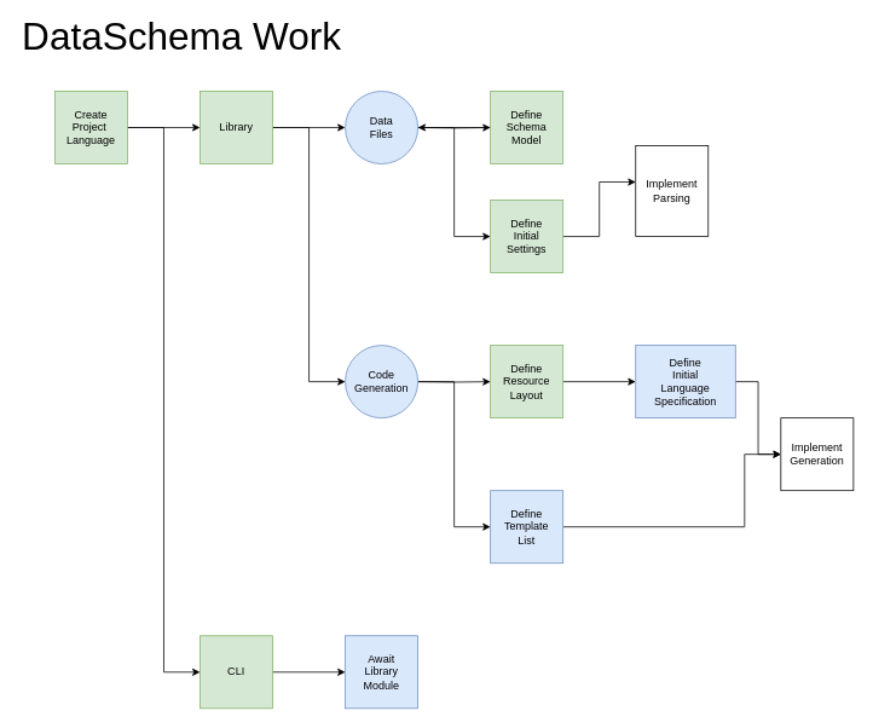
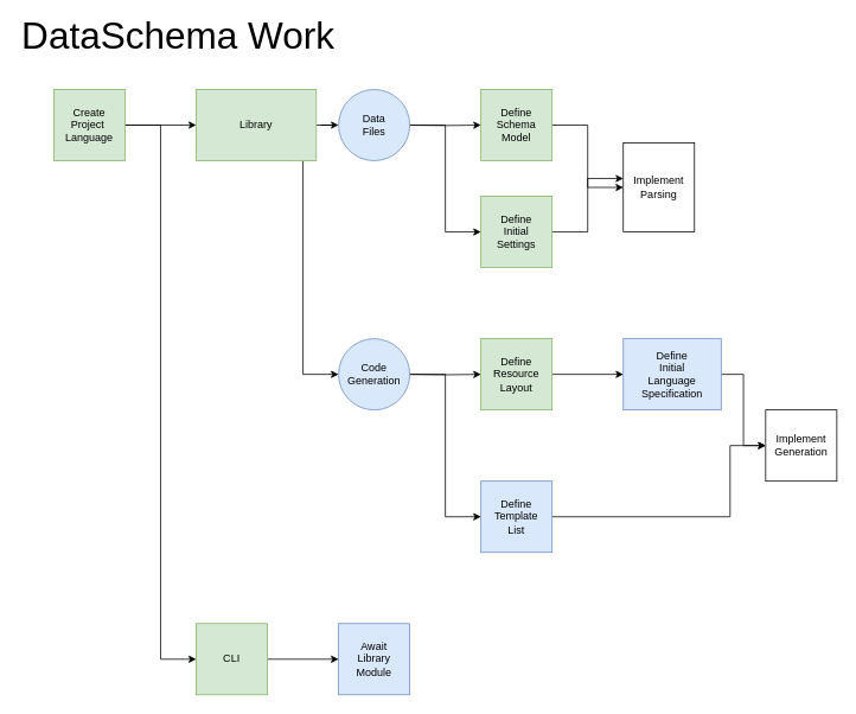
- <mxCell id="8" value="Library" style="rounded=0;whiteSpace=wrap;html=1;fontSize=12;fillColor=#d5e8d4;strokeColor=#82b366;" vertex="1" parent="1"><mxGeometry x="220" y="100" width="80" height="80" as="geometry" /></mxCell>
+ <mxCell id="8" value="Library" style="rounded=0;whiteSpace=wrap;html=1;fontSize=12;fillColor=#d5e8d4;strokeColor=#82b366;" vertex="1" parent="1"><mxGeometry x="220" y="100" width="135" height="80" as="geometry" /></mxCell>
- <mxCell id="15" style="edgeStyle=orthogonalEdgeStyle;rounded=0;orthogonalLoop=1;jettySize=auto;html=1;fontSize=12;" edge="1" parent="1" source="16" target="28"><mxGeometry relative="1" as="geometry" /></mxCell>
+ <mxCell id="15" style="edgeStyle=orthogonalEdgeStyle;rounded=0;orthogonalLoop=1;jettySize=auto;html=1;fontSize=12;" edge="1" parent="1" source="16" target="17"><mxGeometry relative="1" as="geometry" /></mxCell>
